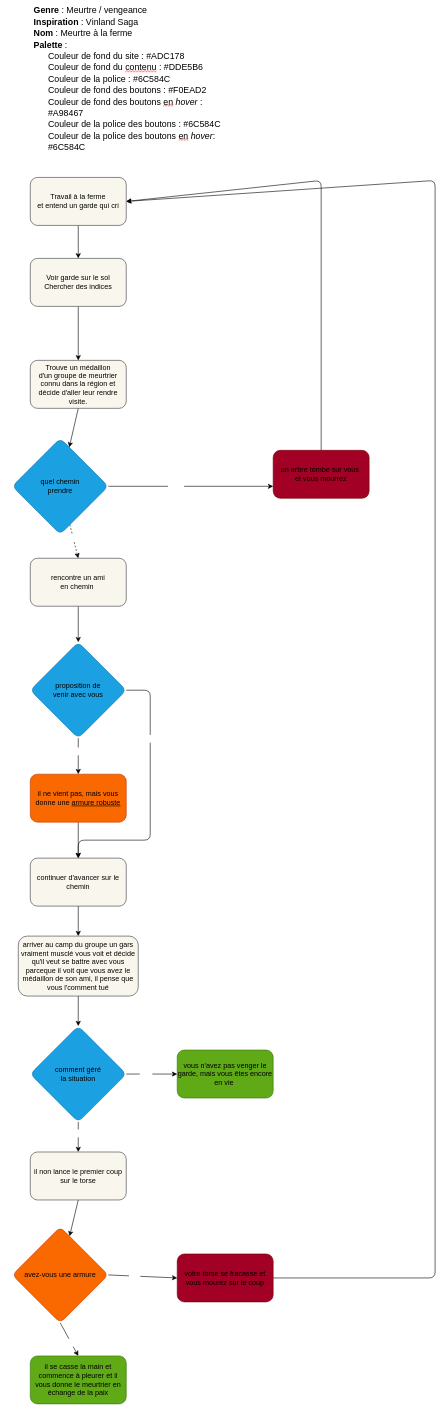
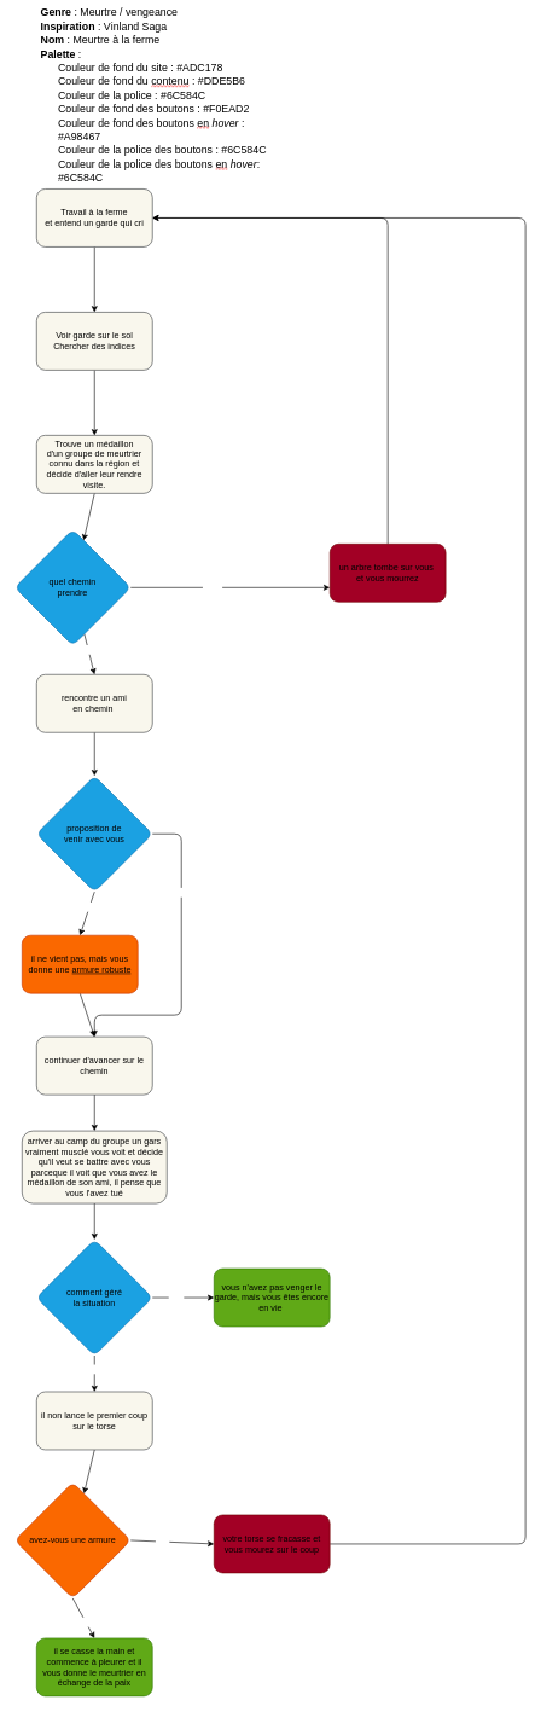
- <mxCell id="3" value="&lt;font color=&quot;#000000&quot;&gt;Travail à la ferme&lt;br&gt;et entend un garde qui cri&lt;br&gt;&lt;/font&gt;" style="rounded=1;whiteSpace=wrap;html=1;fillColor=#f9f7ed;strokeColor=#36393d;" parent="1" vertex="1"><mxGeometry x="50" y="295" width="160" height="80" as="geometry" /></mxCell>
+ <mxCell id="3" value="&lt;font color=&quot;#000000&quot;&gt;Travail à la ferme&lt;br&gt;et entend un garde qui cri&lt;br&gt;&lt;/font&gt;" style="rounded=1;whiteSpace=wrap;html=1;fillColor=#f9f7ed;strokeColor=#36393d;" parent="1" vertex="1"><mxGeometry x="50" y="260" width="160" height="80" as="geometry" /></mxCell>
- <mxCell id="22" style="edgeStyle=none;html=1;entryX=0.5;entryY=0;entryDx=0;entryDy=0;fontColor=#FFFFFF;dashed=1;" parent="1" source="24" target="10" edge="1"><mxGeometry relative="1" as="geometry" /></mxCell>
+ <mxCell id="22" style="edgeStyle=none;html=1;entryX=0.5;entryY=0;entryDx=0;entryDy=0;fontColor=#FFFFFF;" parent="1" source="24" target="10" edge="1"><mxGeometry relative="1" as="geometry" /></mxCell>
- <mxCell id="19" value="&lt;font color=&quot;#000000&quot;&gt;il ne vient pas, mais vous donne une &lt;u&gt;armure robuste&lt;/u&gt;&lt;br&gt;&lt;/font&gt;" style="rounded=1;whiteSpace=wrap;html=1;fillColor=#fa6800;strokeColor=#C73500;fontColor=#000000;" parent="1" vertex="1"><mxGeometry x="50" y="1290" width="160" height="80" as="geometry" /></mxCell>
+ <mxCell id="19" value="&lt;font color=&quot;#000000&quot;&gt;il ne vient pas, mais vous donne une &lt;u&gt;armure robuste&lt;/u&gt;&lt;br&gt;&lt;/font&gt;" style="rounded=1;whiteSpace=wrap;html=1;fillColor=#fa6800;strokeColor=#C73500;fontColor=#000000;" parent="1" vertex="1"><mxGeometry x="30" y="1290" width="160" height="80" as="geometry" /></mxCell>
- <mxCell id="26" value="&lt;font color=&quot;#000000&quot;&gt;arriver au camp du groupe un gars vraiment musclé vous voit et décide qu'il veut se battre avec vous parceque il voit que vous avez le médaillon de son ami, il pense que vous l'comment tué&lt;br&gt;&lt;/font&gt;" style="rounded=1;whiteSpace=wrap;html=1;fillColor=#f9f7ed;strokeColor=#36393d;" parent="1" vertex="1"><mxGeometry x="30" y="1560" width="200" height="100" as="geometry" /></mxCell>
+ <mxCell id="26" value="&lt;font color=&quot;#000000&quot;&gt;arriver au camp du groupe un gars vraiment musclé vous voit et décide qu'il veut se battre avec vous parceque il voit que vous avez le médaillon de son ami, il pense que vous l'avez tué&lt;br&gt;&lt;/font&gt;" style="rounded=1;whiteSpace=wrap;html=1;fillColor=#f9f7ed;strokeColor=#36393d;" parent="1" vertex="1"><mxGeometry x="30" y="1560" width="200" height="100" as="geometry" /></mxCell>
